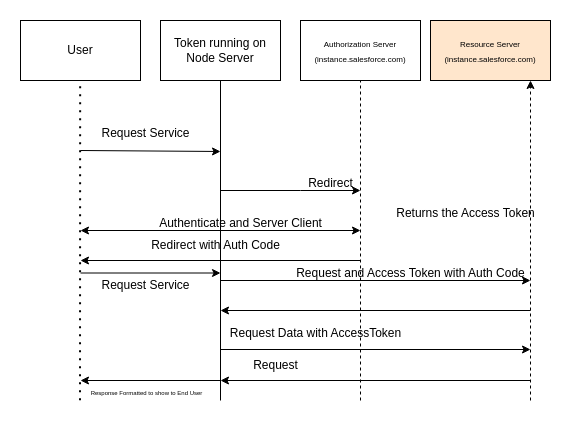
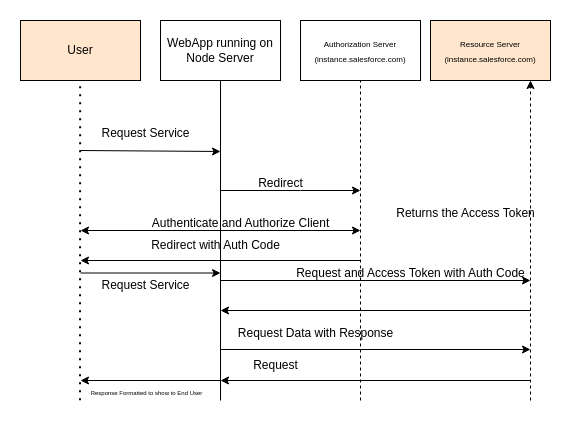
- <mxCell id="4" value="User" style="rounded=0;whiteSpace=wrap;html=1;" vertex="1" parent="1"><mxGeometry x="20" y="20" width="120" height="60" as="geometry" /></mxCell>
+ <mxCell id="4" value="User" style="rounded=0;whiteSpace=wrap;html=1;fillColor=#ffe6cc;" vertex="1" parent="1"><mxGeometry x="20" y="20" width="120" height="60" as="geometry" /></mxCell>
- <mxCell id="2" value="Token running on Node Server" style="rounded=0;whiteSpace=wrap;html=1;" vertex="1" parent="1"><mxGeometry x="160" y="20" width="120" height="60" as="geometry" /></mxCell>
+ <mxCell id="2" value="WebApp running on Node Server" style="rounded=0;whiteSpace=wrap;html=1;" vertex="1" parent="1"><mxGeometry x="160" y="20" width="120" height="60" as="geometry" /></mxCell>
- <mxCell id="11" value="Redirect" style="text;html=1;align=center;verticalAlign=middle;resizable=0;points=[];autosize=1;strokeColor=none;fillColor=none;" vertex="1" parent="1"><mxGeometry x="295" y="168" width="70" height="30" as="geometry" /></mxCell>
+ <mxCell id="11" value="Redirect" style="text;html=1;align=center;verticalAlign=middle;resizable=0;points=[];autosize=1;strokeColor=none;fillColor=none;" vertex="1" parent="1"><mxGeometry x="245" y="168" width="70" height="30" as="geometry" /></mxCell>
- <mxCell id="13" value="Authenticate and Server Client" style="text;html=1;align=center;verticalAlign=middle;resizable=0;points=[];autosize=1;strokeColor=none;fillColor=none;" vertex="1" parent="1"><mxGeometry x="140" y="208" width="200" height="30" as="geometry" /></mxCell>
+ <mxCell id="13" value="Authenticate and Authorize Client" style="text;html=1;align=center;verticalAlign=middle;resizable=0;points=[];autosize=1;strokeColor=none;fillColor=none;" vertex="1" parent="1"><mxGeometry x="140" y="208" width="200" height="30" as="geometry" /></mxCell>
- <mxCell id="18" value="Request Data with AccessToken" style="text;html=1;align=center;verticalAlign=middle;resizable=0;points=[];autosize=1;strokeColor=none;fillColor=none;" vertex="1" parent="1"><mxGeometry x="220" y="318" width="190" height="30" as="geometry" /></mxCell>
+ <mxCell id="18" value="Request Data with Response" style="text;html=1;align=center;verticalAlign=middle;resizable=0;points=[];autosize=1;strokeColor=none;fillColor=none;" vertex="1" parent="1"><mxGeometry x="220" y="318" width="190" height="30" as="geometry" /></mxCell>
